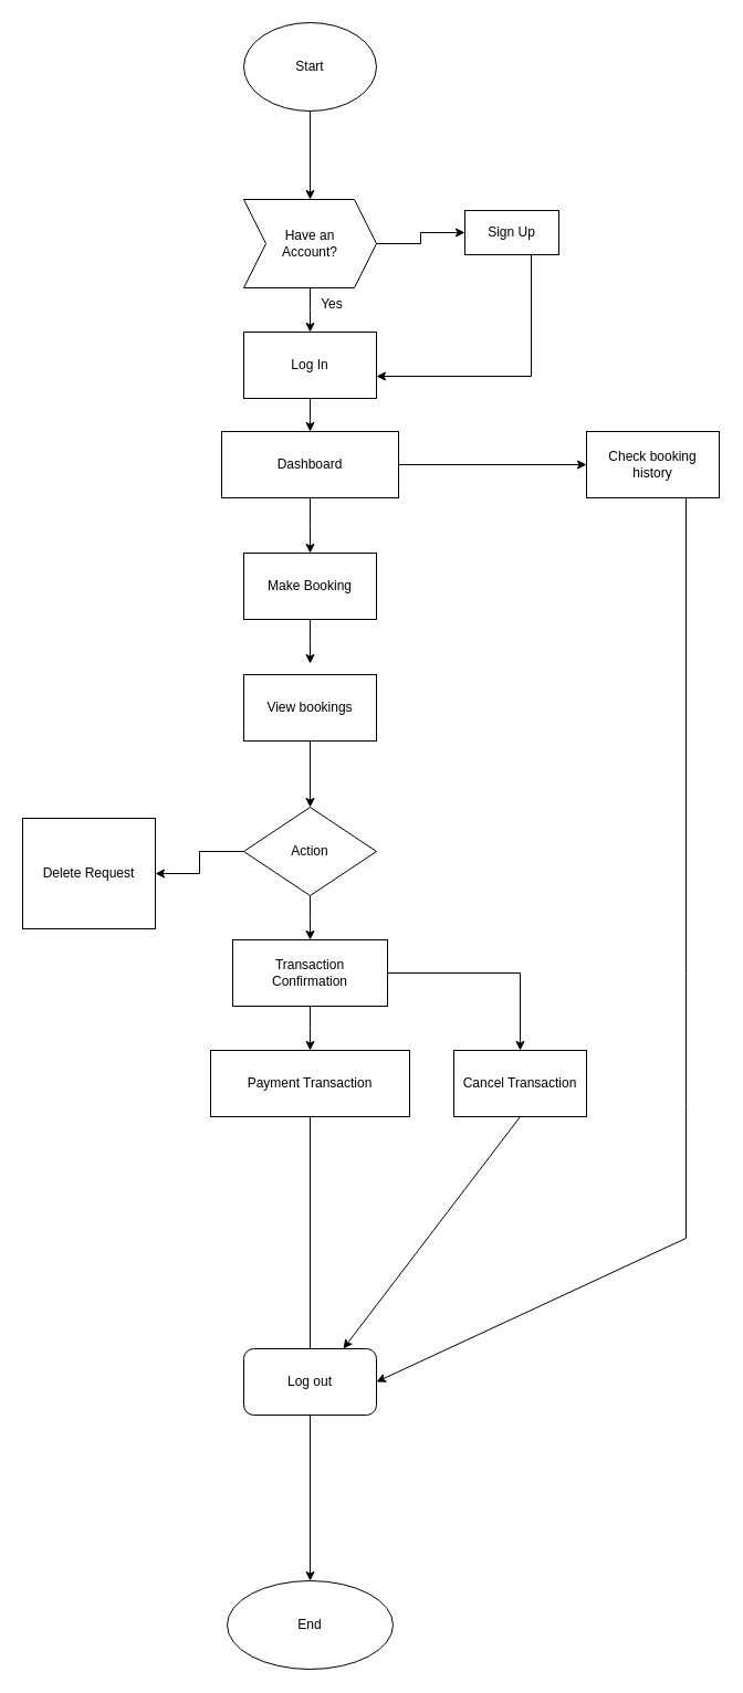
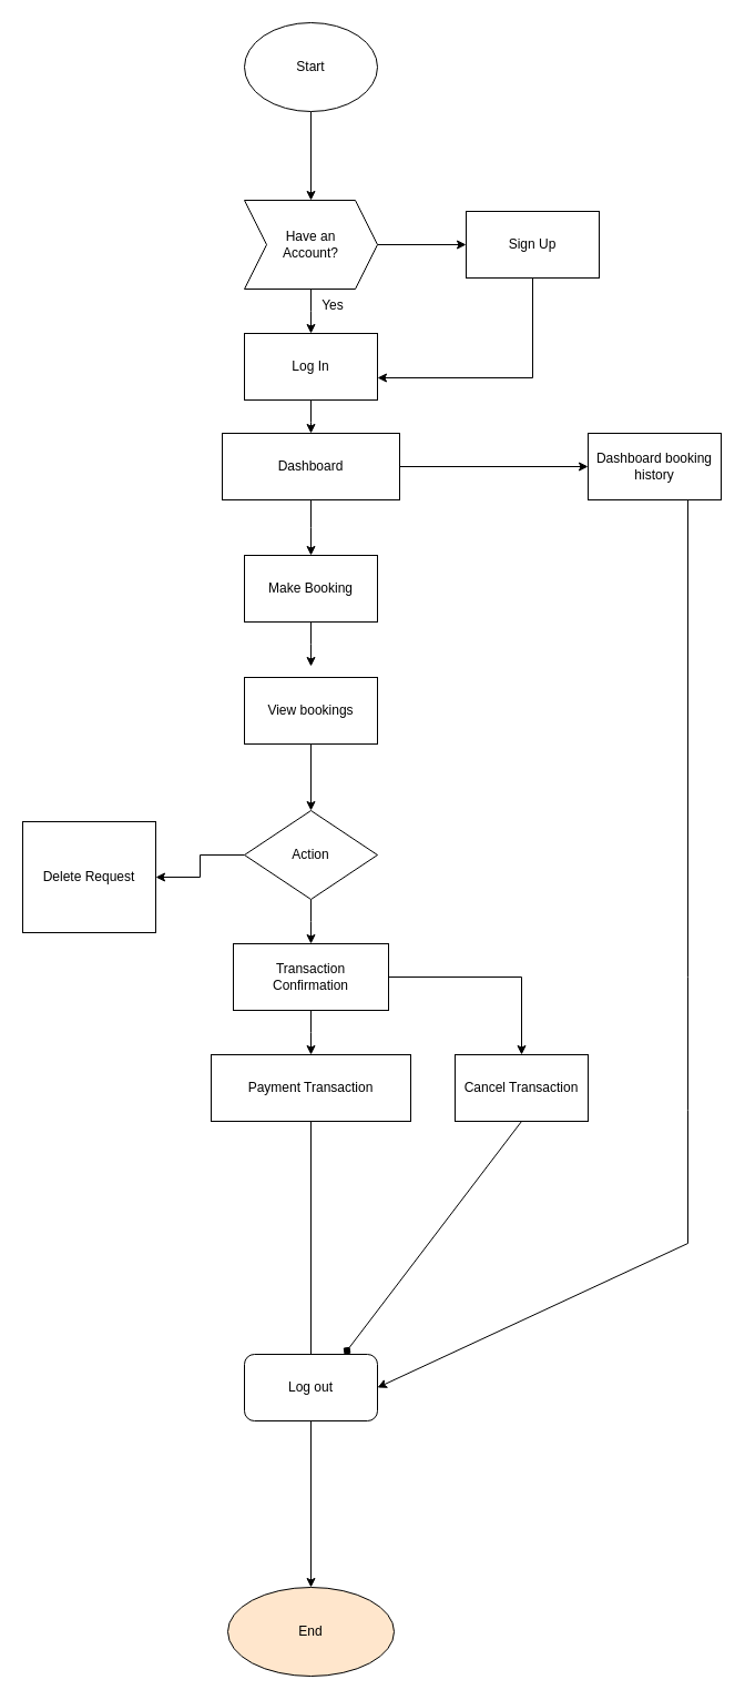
- <mxCell id="8" value="Sign Up" style="whiteSpace=wrap;html=1;" parent="1" vertex="1"><mxGeometry x="420" y="190" width="85" height="40" as="geometry" /></mxCell>
+ <mxCell id="8" value="Sign Up" style="whiteSpace=wrap;html=1;" parent="1" vertex="1"><mxGeometry x="420" y="190" width="120" height="60" as="geometry" /></mxCell>
- <mxCell id="16" value="Check booking history" style="whiteSpace=wrap;html=1;" parent="1" vertex="1"><mxGeometry x="530" y="390" width="120" height="60" as="geometry" /></mxCell>
+ <mxCell id="16" value="Dashboard booking history" style="whiteSpace=wrap;html=1;" parent="1" vertex="1"><mxGeometry x="530" y="390" width="120" height="60" as="geometry" /></mxCell>
- <mxCell id="31" value="" style="endArrow=classic;html=1;rounded=0;exitX=0.5;exitY=1;exitDx=0;exitDy=0;entryX=0.75;entryY=0;entryDx=0;entryDy=0;exitPerimeter=0;" parent="1" edge="1" target="30" source="27"><mxGeometry width="50" height="50" relative="1" as="geometry"><mxPoint x="490" y="1020" as="sourcePoint" /><mxPoint x="280" y="1300" as="targetPoint" /></mxGeometry></mxCell>
+ <mxCell id="31" value="" style="endArrow=diamond;html=1;rounded=0;exitX=0.5;exitY=1;exitDx=0;exitDy=0;entryX=0.75;entryY=0;entryDx=0;entryDy=0;exitPerimeter=0;" parent="1" edge="1" target="30" source="27"><mxGeometry width="50" height="50" relative="1" as="geometry"><mxPoint x="490" y="1020" as="sourcePoint" /><mxPoint x="280" y="1300" as="targetPoint" /></mxGeometry></mxCell>
- <mxCell id="33" value="End" style="ellipse;whiteSpace=wrap;html=1;rounded=1;" parent="1" vertex="1"><mxGeometry x="205" y="1430" width="150" height="80" as="geometry" /></mxCell>
+ <mxCell id="33" value="End" style="ellipse;whiteSpace=wrap;html=1;rounded=1;fillColor=#ffe6cc;" parent="1" vertex="1"><mxGeometry x="205" y="1430" width="150" height="80" as="geometry" /></mxCell>
